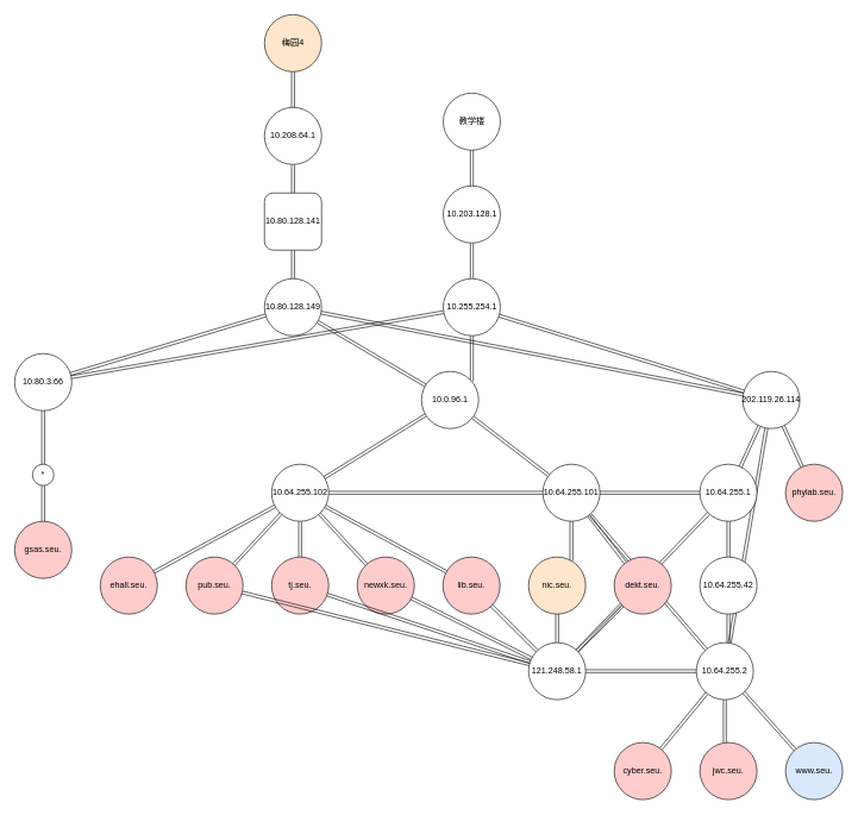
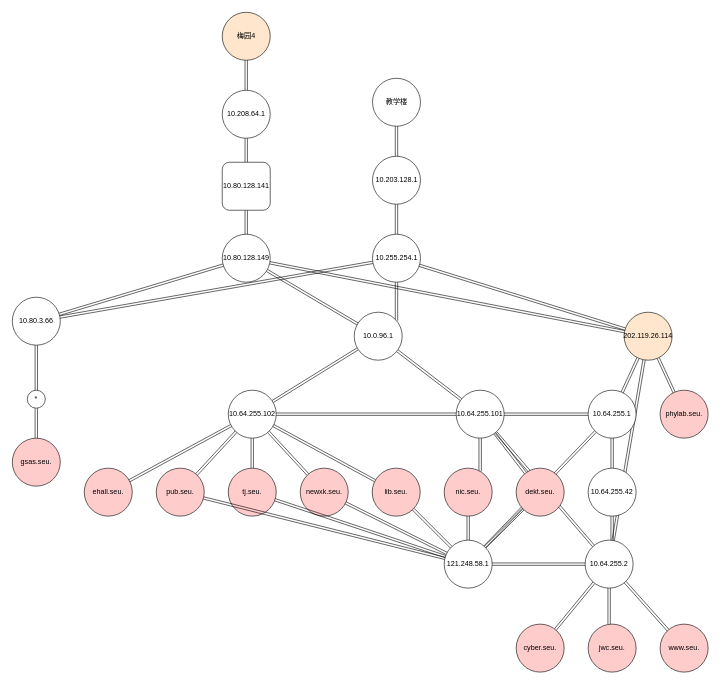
- <mxCell id="21" value="202.119.26.114" style="ellipse;whiteSpace=wrap;html=1;aspect=fixed;" parent="1" vertex="1"><mxGeometry x="1040" y="520" width="80" height="80" as="geometry" /></mxCell>
+ <mxCell id="21" value="202.119.26.114" style="ellipse;whiteSpace=wrap;html=1;aspect=fixed;fillColor=#ffe6cc;" parent="1" vertex="1"><mxGeometry x="1040" y="520" width="80" height="80" as="geometry" /></mxCell>
- <mxCell id="39" value="nic.seu." style="ellipse;whiteSpace=wrap;html=1;aspect=fixed;fillColor=#ffe6cc;" parent="1" vertex="1"><mxGeometry x="740" y="780" width="80" height="80" as="geometry" /></mxCell>
+ <mxCell id="39" value="nic.seu." style="ellipse;whiteSpace=wrap;html=1;aspect=fixed;fillColor=#FFCCCC;" parent="1" vertex="1"><mxGeometry x="740" y="780" width="80" height="80" as="geometry" /></mxCell>
- <mxCell id="44" value="www.seu." style="ellipse;whiteSpace=wrap;html=1;aspect=fixed;fillColor=#dae8fc;" parent="1" vertex="1"><mxGeometry x="1100" y="1040" width="80" height="80" as="geometry" /></mxCell>
+ <mxCell id="44" value="www.seu." style="ellipse;whiteSpace=wrap;html=1;aspect=fixed;fillColor=#FFCCCC;" parent="1" vertex="1"><mxGeometry x="1100" y="1040" width="80" height="80" as="geometry" /></mxCell>
